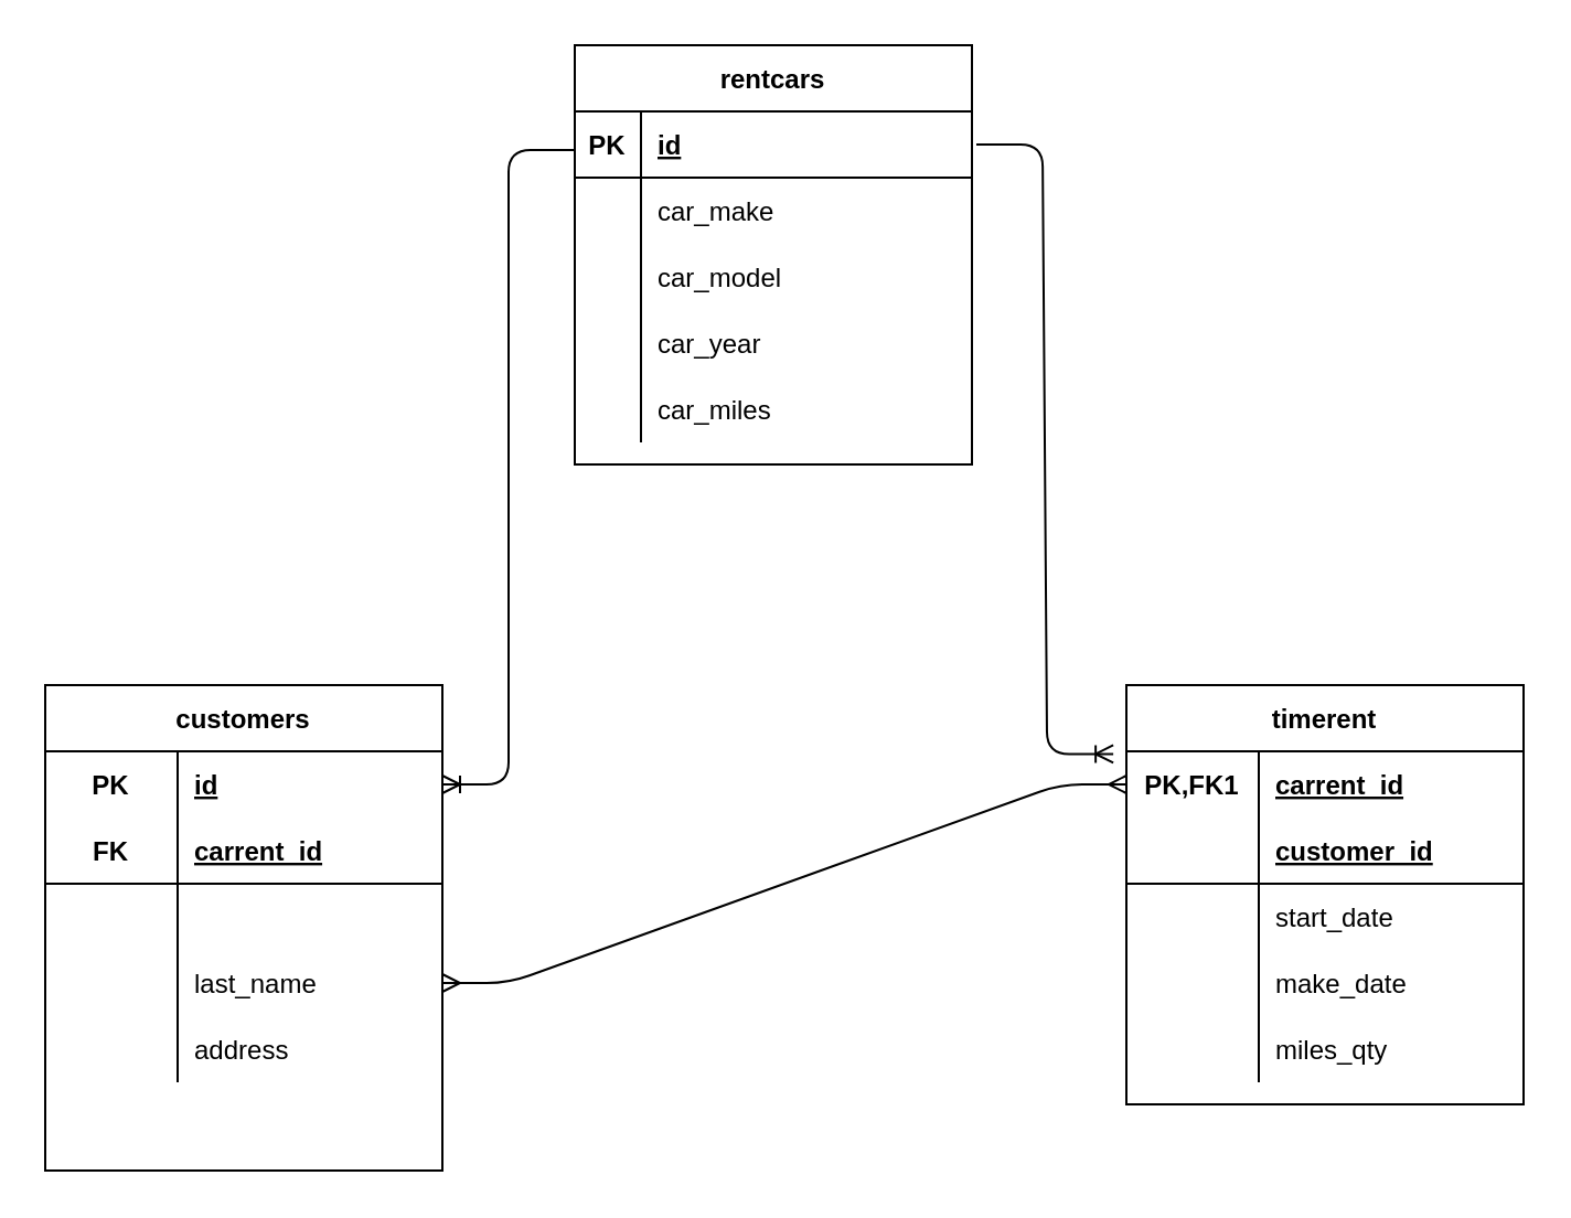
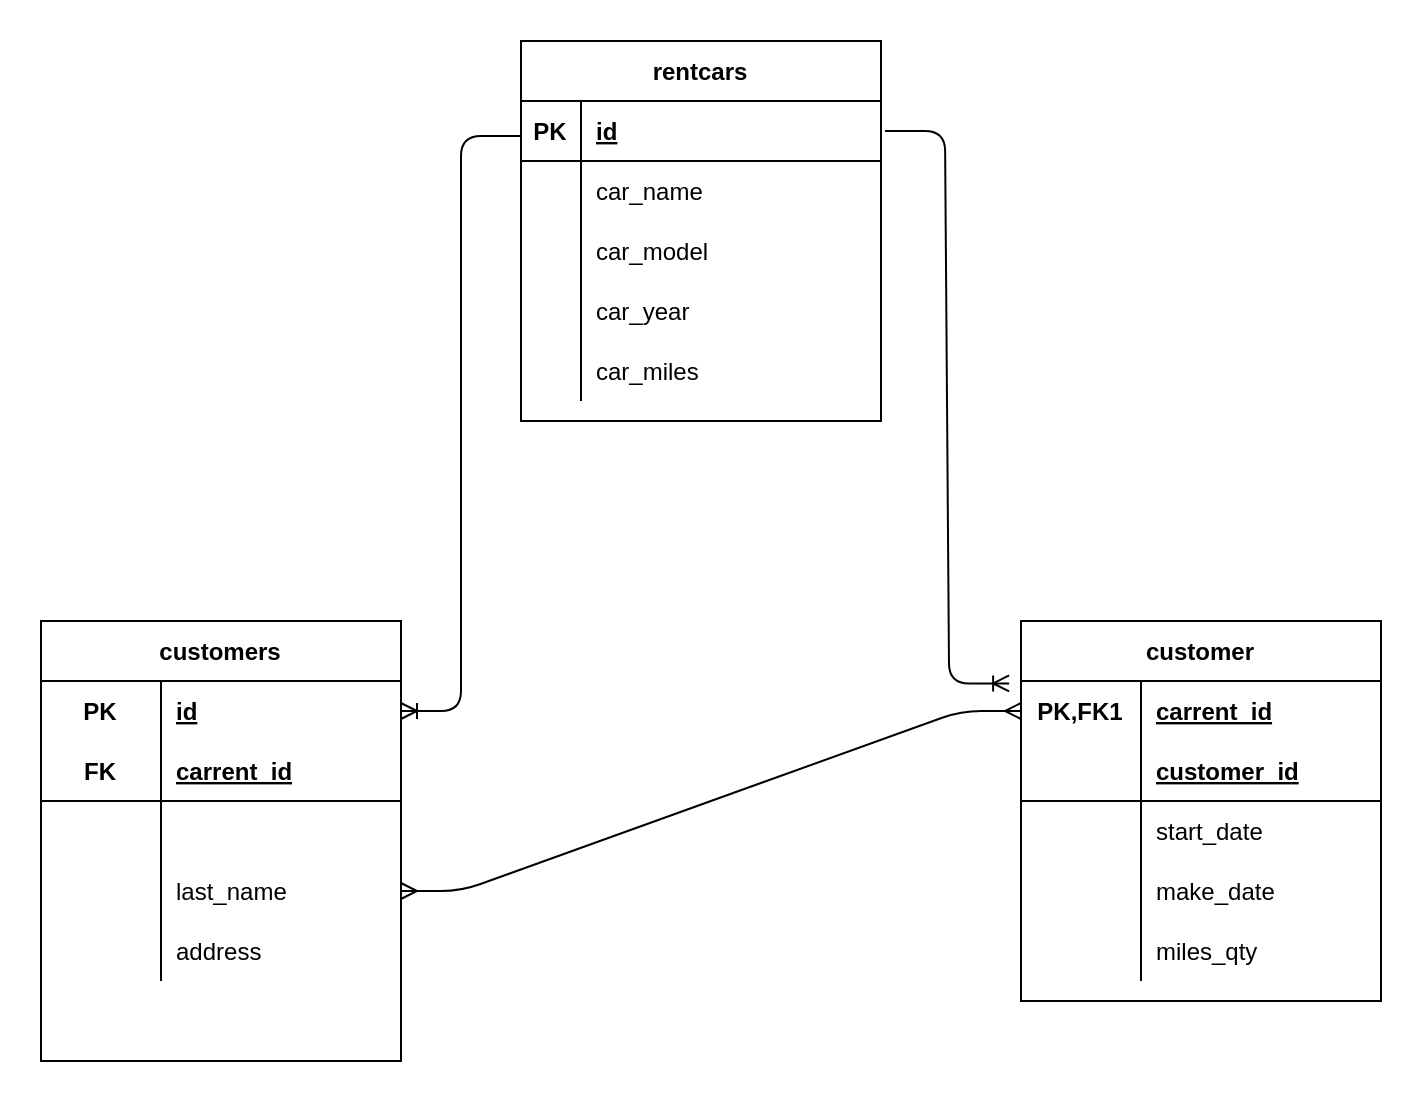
- <mxCell id="8" value="car_make" style="shape=partialRectangle;connectable=0;fillColor=none;top=0;left=0;bottom=0;right=0;align=left;spacingLeft=6;overflow=hidden;" vertex="1" parent="6"><mxGeometry x="30" width="150" height="30" as="geometry" /></mxCell>
+ <mxCell id="8" value="car_name" style="shape=partialRectangle;connectable=0;fillColor=none;top=0;left=0;bottom=0;right=0;align=left;spacingLeft=6;overflow=hidden;" vertex="1" parent="6"><mxGeometry x="30" width="150" height="30" as="geometry" /></mxCell>
- <mxCell id="35" value="timerent" style="shape=table;startSize=30;container=1;collapsible=1;childLayout=tableLayout;fixedRows=1;rowLines=0;fontStyle=1;align=center;resizeLast=1;" vertex="1" parent="1"><mxGeometry x="510" y="310" width="180" height="190" as="geometry" /></mxCell>
+ <mxCell id="35" value="customer" style="shape=table;startSize=30;container=1;collapsible=1;childLayout=tableLayout;fixedRows=1;rowLines=0;fontStyle=1;align=center;resizeLast=1;" vertex="1" parent="1"><mxGeometry x="510" y="310" width="180" height="190" as="geometry" /></mxCell>
